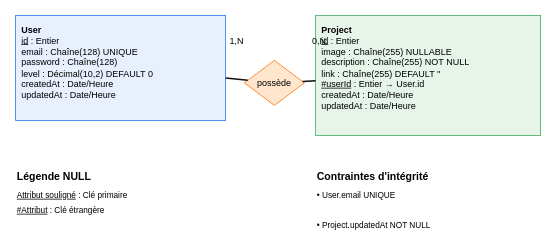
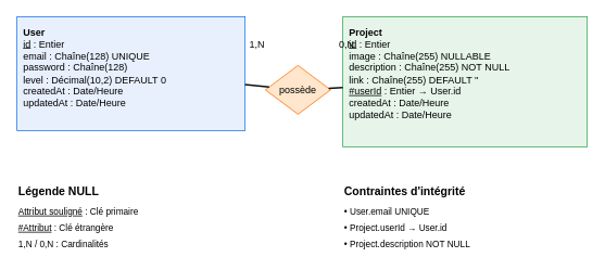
+ <mxCell id="15" value="• Project.userId → User.id" style="text;html=1;strokeColor=none;fillColor=none;align=left;verticalAlign=middle;whiteSpace=wrap;rounded=0;fontSize=11;fontFamily=Arial;" vertex="1" parent="1"><mxGeometry x="420" y="270" width="180" height="20" as="geometry" /></mxCell>
+ <mxCell id="12" value="1,N / 0,N : Cardinalités" style="text;html=1;strokeColor=none;fillColor=none;align=left;verticalAlign=middle;whiteSpace=wrap;rounded=0;fontSize=11;fontFamily=Arial;" vertex="1" parent="1"><mxGeometry x="20" y="290" width="200" height="20" as="geometry" /></mxCell>
- <mxCell id="16" value="• Project.updatedAt NOT NULL" style="text;html=1;strokeColor=none;fillColor=none;align=left;verticalAlign=middle;whiteSpace=wrap;rounded=0;fontSize=11;fontFamily=Arial;" vertex="1" parent="1"><mxGeometry x="420" y="290" width="200" height="20" as="geometry" /></mxCell>
+ <mxCell id="16" value="• Project.description NOT NULL" style="text;html=1;strokeColor=none;fillColor=none;align=left;verticalAlign=middle;whiteSpace=wrap;rounded=0;fontSize=11;fontFamily=Arial;" vertex="1" parent="1"><mxGeometry x="420" y="290" width="200" height="20" as="geometry" /></mxCell>
